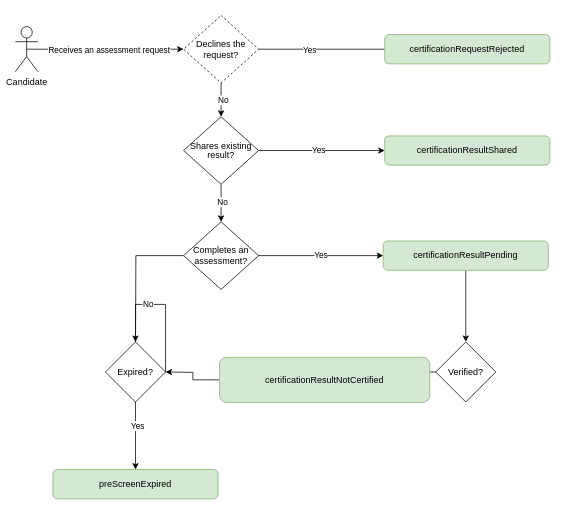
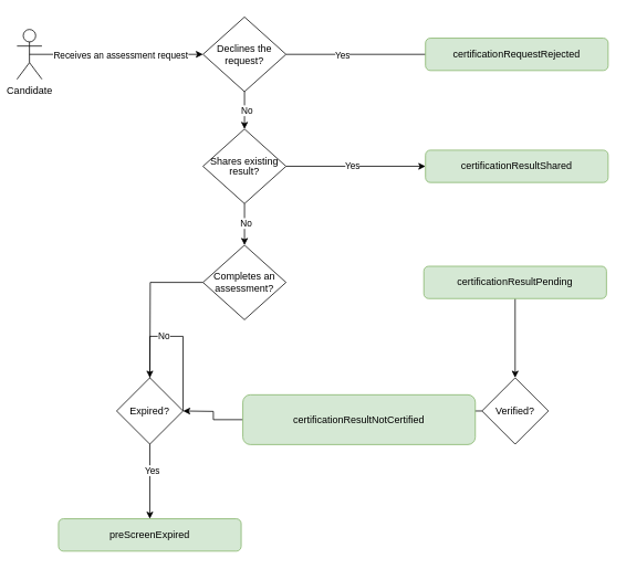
- <mxCell id="9" value="Declines the request?" style="rhombus;whiteSpace=wrap;html=1;dashed=1;" parent="1" vertex="1"><mxGeometry x="244" y="20" width="100" height="90" as="geometry" /></mxCell>
+ <mxCell id="9" value="Declines the request?" style="rhombus;whiteSpace=wrap;html=1;" parent="1" vertex="1"><mxGeometry x="244" y="20" width="100" height="90" as="geometry" /></mxCell>
- <mxCell id="11" value="Yes" style="edgeStyle=orthogonalEdgeStyle;rounded=0;orthogonalLoop=1;jettySize=auto;html=1;exitX=1;exitY=0.5;exitDx=0;exitDy=0;entryX=0;entryY=0.5;entryDx=0;entryDy=0;" parent="1" source="13" target="15" edge="1"><mxGeometry relative="1" as="geometry" /></mxCell>
